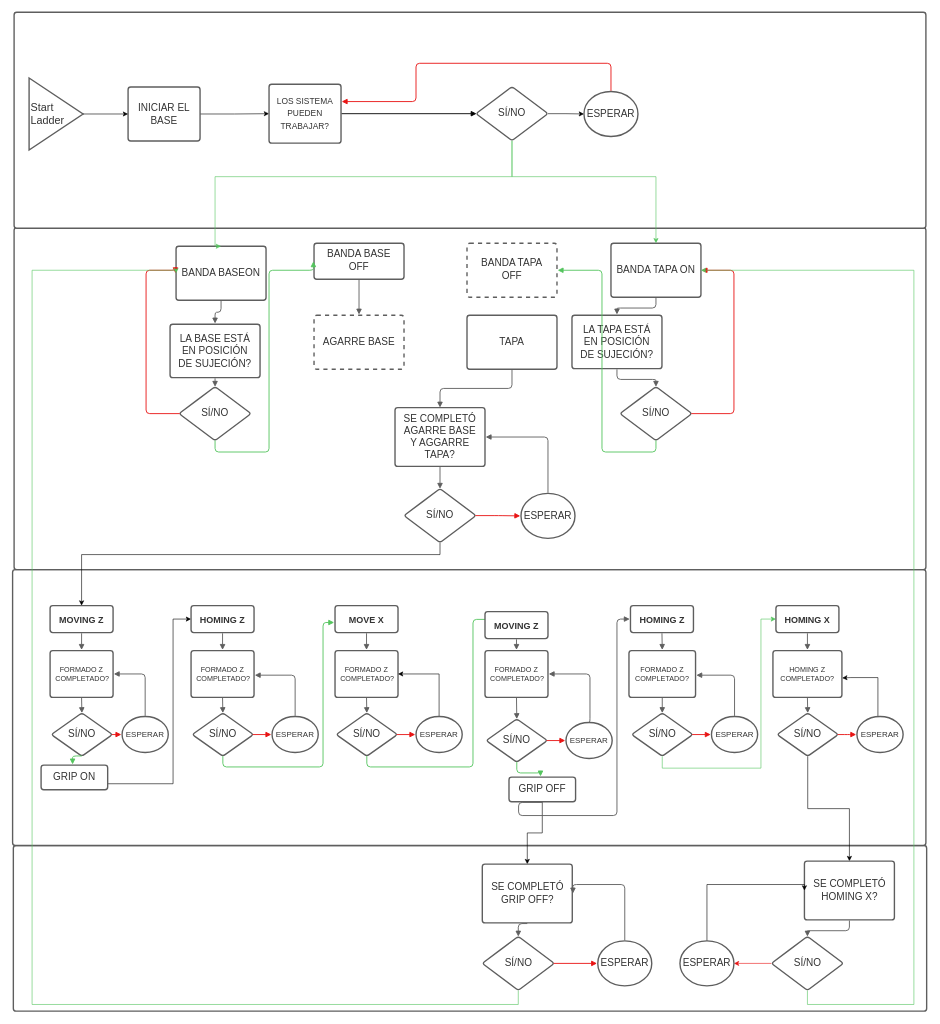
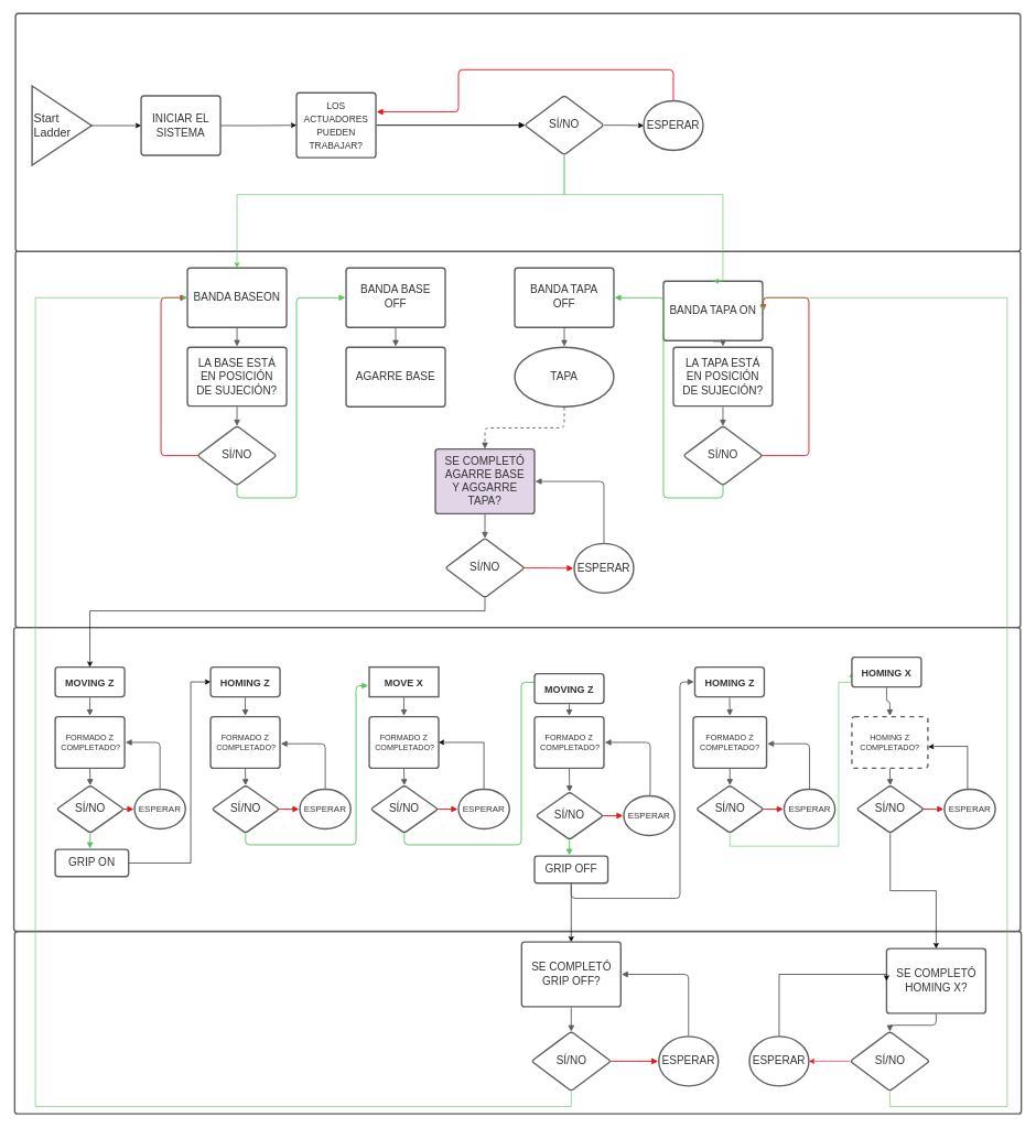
- <mxCell id="66" value="INICIAR EL BASE" style="html=1;overflow=block;blockSpacing=1;whiteSpace=wrap;fontSize=16.7;fontColor=#333333;align=center;spacing=9;strokeColor=#5e5e5e;strokeOpacity=100;rounded=1;absoluteArcSize=1;arcSize=9;strokeWidth=2.3;lucidId=d7xEheUjn.hv;" vertex="1" parent="1"><mxGeometry x="213" y="144.5" width="120" height="90" as="geometry" /></mxCell>
+ <mxCell id="66" value="INICIAR EL SISTEMA" style="html=1;overflow=block;blockSpacing=1;whiteSpace=wrap;fontSize=16.7;fontColor=#333333;align=center;spacing=9;strokeColor=#5e5e5e;strokeOpacity=100;rounded=1;absoluteArcSize=1;arcSize=9;strokeWidth=2.3;lucidId=d7xEheUjn.hv;" vertex="1" parent="1"><mxGeometry x="213" y="144.5" width="120" height="90" as="geometry" /></mxCell>
- <mxCell id="67" value="&lt;font style=&quot;font-size: 14px;&quot;&gt;LOS SISTEMA PUEDEN TRABAJAR?&lt;/font&gt;" style="html=1;overflow=block;blockSpacing=1;whiteSpace=wrap;fontSize=16.7;fontColor=#333333;align=center;spacing=9;strokeColor=#5e5e5e;strokeOpacity=100;rounded=1;absoluteArcSize=1;arcSize=9;strokeWidth=2.3;lucidId=o7xEH_5VxEVu;" vertex="1" parent="1"><mxGeometry x="448" y="140" width="120" height="98" as="geometry" /></mxCell>
+ <mxCell id="67" value="&lt;font style=&quot;font-size: 14px;&quot;&gt;LOS ACTUADORES PUEDEN TRABAJAR?&lt;/font&gt;" style="html=1;overflow=block;blockSpacing=1;whiteSpace=wrap;fontSize=16.7;fontColor=#333333;align=center;spacing=9;strokeColor=#5e5e5e;strokeOpacity=100;rounded=1;absoluteArcSize=1;arcSize=9;strokeWidth=2.3;lucidId=o7xEH_5VxEVu;" vertex="1" parent="1"><mxGeometry x="448" y="140" width="120" height="98" as="geometry" /></mxCell>
- <mxCell id="18" value="&lt;div style=&quot;display: flex; justify-content: center; text-align: center; align-items: baseline; font-size: 0; line-height: 1.25;margin-top: -2px;&quot;&gt;&lt;span&gt;&lt;span style=&quot;font-size:16.7px;color:#333333;&quot;&gt;BANDA BASE OFF&lt;/span&gt;&lt;span style=&quot;font-size:16px;color:#000000;&quot;&gt;  &lt;/span&gt;&lt;/span&gt;&lt;/div&gt;" style="html=1;overflow=block;blockSpacing=1;whiteSpace=wrap;fontSize=13;spacing=9;strokeColor=#5e5e5e;strokeOpacity=100;rounded=1;absoluteArcSize=1;arcSize=9;strokeWidth=2.3;lucidId=bdyEBeibuDFe;" vertex="1" parent="1"><mxGeometry x="523" y="405" width="150" height="60" as="geometry" /></mxCell>
+ <mxCell id="18" value="&lt;div style=&quot;display: flex; justify-content: center; text-align: center; align-items: baseline; font-size: 0; line-height: 1.25;margin-top: -2px;&quot;&gt;&lt;span&gt;&lt;span style=&quot;font-size:16.7px;color:#333333;&quot;&gt;BANDA BASE OFF&lt;/span&gt;&lt;span style=&quot;font-size:16px;color:#000000;&quot;&gt;  &lt;/span&gt;&lt;/span&gt;&lt;/div&gt;" style="html=1;overflow=block;blockSpacing=1;whiteSpace=wrap;fontSize=13;spacing=9;strokeColor=#5e5e5e;strokeOpacity=100;rounded=1;absoluteArcSize=1;arcSize=9;strokeWidth=2.3;lucidId=bdyEBeibuDFe;" vertex="1" parent="1"><mxGeometry x="523" y="405" width="150" height="90" as="geometry" /></mxCell>
- <mxCell id="17" value="&lt;div style=&quot;display: flex; justify-content: center; text-align: center; align-items: baseline; font-size: 0; line-height: 1.25;margin-top: -2px;&quot;&gt;&lt;span&gt;&lt;span style=&quot;font-size:16.7px;color:#333333;&quot;&gt;BANDA TAPA OFF&lt;/span&gt;&lt;span style=&quot;font-size:16px;color:#000000;&quot;&gt;  &lt;/span&gt;&lt;/span&gt;&lt;/div&gt;" style="html=1;overflow=block;blockSpacing=1;whiteSpace=wrap;fontSize=13;spacing=9;strokeColor=#5e5e5e;strokeOpacity=100;rounded=1;absoluteArcSize=1;arcSize=9;strokeWidth=2.3;lucidId=WcyEhs3S-Iqy;dashed=1;" vertex="1" parent="1"><mxGeometry x="778" y="405" width="150" height="90" as="geometry" /></mxCell>
+ <mxCell id="17" value="&lt;div style=&quot;display: flex; justify-content: center; text-align: center; align-items: baseline; font-size: 0; line-height: 1.25;margin-top: -2px;&quot;&gt;&lt;span&gt;&lt;span style=&quot;font-size:16.7px;color:#333333;&quot;&gt;BANDA TAPA OFF&lt;/span&gt;&lt;span style=&quot;font-size:16px;color:#000000;&quot;&gt;  &lt;/span&gt;&lt;/span&gt;&lt;/div&gt;" style="html=1;overflow=block;blockSpacing=1;whiteSpace=wrap;fontSize=13;spacing=9;strokeColor=#5e5e5e;strokeOpacity=100;rounded=1;absoluteArcSize=1;arcSize=9;strokeWidth=2.3;lucidId=WcyEhs3S-Iqy;" vertex="1" parent="1"><mxGeometry x="778" y="405" width="150" height="90" as="geometry" /></mxCell>
- <mxCell id="10" value="BANDA TAPA ON" style="html=1;overflow=block;blockSpacing=1;whiteSpace=wrap;fontSize=16.7;fontColor=#333333;align=center;spacing=9;strokeColor=#5e5e5e;strokeOpacity=100;rounded=1;absoluteArcSize=1;arcSize=9;strokeWidth=2.3;lucidId=hbyE5MZq4AQ-;" vertex="1" parent="1"><mxGeometry x="1018" y="405" width="150" height="90" as="geometry" /></mxCell>
+ <mxCell id="10" value="BANDA TAPA ON" style="html=1;overflow=block;blockSpacing=1;whiteSpace=wrap;fontSize=16.7;fontColor=#333333;align=center;spacing=9;strokeColor=#5e5e5e;strokeOpacity=100;rounded=1;absoluteArcSize=1;arcSize=9;strokeWidth=2.3;lucidId=hbyE5MZq4AQ-;" vertex="1" parent="1"><mxGeometry x="1003" y="425" width="150" height="90" as="geometry" /></mxCell>
- <mxCell id="9" value="BANDA BASEON" style="html=1;overflow=block;blockSpacing=1;whiteSpace=wrap;fontSize=16.7;fontColor=#333333;align=center;spacing=9;strokeColor=#5e5e5e;strokeOpacity=100;rounded=1;absoluteArcSize=1;arcSize=9;strokeWidth=2.3;lucidId=cbyEpvFuCPS_;" vertex="1" parent="1"><mxGeometry x="293" y="410" width="150" height="90" as="geometry" /></mxCell>
+ <mxCell id="9" value="BANDA BASEON" style="html=1;overflow=block;blockSpacing=1;whiteSpace=wrap;fontSize=16.7;fontColor=#333333;align=center;spacing=9;strokeColor=#5e5e5e;strokeOpacity=100;rounded=1;absoluteArcSize=1;arcSize=9;strokeWidth=2.3;lucidId=cbyEpvFuCPS_;" vertex="1" parent="1"><mxGeometry x="283" y="405" width="150" height="90" as="geometry" /></mxCell>
+ <mxCell id="24" value="" style="html=1;jettySize=18;whiteSpace=wrap;fontSize=13;strokeColor=#5E5E5E;strokeWidth=1.5;rounded=1;arcSize=12;edgeStyle=orthogonalEdgeStyle;startArrow=none;endArrow=block;endFill=1;exitX=0.5;exitY=1.012;exitPerimeter=0;entryX=0.5;entryY=-0.012;entryPerimeter=0;lucidId=PfyE76XKdIc2;" edge="1" parent="1" source="17" target="22"><mxGeometry width="100" height="100" relative="1" as="geometry"><Array as="points" /></mxGeometry></mxCell>
- <mxCell id="21" value="AGARRE BASE" style="html=1;overflow=block;blockSpacing=1;whiteSpace=wrap;fontSize=16.7;fontColor=#333333;align=center;spacing=9;strokeColor=#5e5e5e;strokeOpacity=100;rounded=1;absoluteArcSize=1;arcSize=9;strokeWidth=2.3;lucidId=_eyEmF684~.o;dashed=1;" vertex="1" parent="1"><mxGeometry x="523" y="525" width="150" height="90" as="geometry" /></mxCell>
+ <mxCell id="21" value="AGARRE BASE" style="html=1;overflow=block;blockSpacing=1;whiteSpace=wrap;fontSize=16.7;fontColor=#333333;align=center;spacing=9;strokeColor=#5e5e5e;strokeOpacity=100;rounded=1;absoluteArcSize=1;arcSize=9;strokeWidth=2.3;lucidId=_eyEmF684~.o;" vertex="1" parent="1"><mxGeometry x="523" y="525" width="150" height="90" as="geometry" /></mxCell>
- <mxCell id="22" value="TAPA" style="html=1;overflow=block;blockSpacing=1;whiteSpace=wrap;fontSize=16.7;fontColor=#333333;align=center;spacing=9;strokeColor=#5e5e5e;strokeOpacity=100;rounded=1;absoluteArcSize=1;arcSize=9;strokeWidth=2.3;lucidId=AfyE~ekHSq9a;" vertex="1" parent="1"><mxGeometry x="778" y="525" width="150" height="90" as="geometry" /></mxCell>
+ <mxCell id="22" value="TAPA" style="ellipse;html=1;overflow=block;blockSpacing=1;whiteSpace=wrap;fontSize=16.7;fontColor=#333333;align=center;spacing=9;strokeColor=#5e5e5e;strokeOpacity=100;absoluteArcSize=1;arcSize=9;strokeWidth=2.3;lucidId=AfyE~ekHSq9a;" vertex="1" parent="1"><mxGeometry x="778" y="525" width="150" height="90" as="geometry" /></mxCell>
- <mxCell id="6" value="LA TAPA ESTÁ EN POSICIÓN DE SUJECIÓN?" style="html=1;overflow=block;blockSpacing=1;whiteSpace=wrap;fontSize=16.7;fontColor=#333333;align=center;spacing=9;strokeColor=#5e5e5e;strokeOpacity=100;rounded=1;absoluteArcSize=1;arcSize=9;strokeWidth=2.3;lucidId=AayE.4QWP37k;" vertex="1" parent="1"><mxGeometry x="953" y="525" width="150" height="89" as="geometry" /></mxCell>
+ <mxCell id="6" value="LA TAPA ESTÁ EN POSICIÓN DE SUJECIÓN?" style="html=1;overflow=block;blockSpacing=1;whiteSpace=wrap;fontSize=16.7;fontColor=#333333;align=center;spacing=9;strokeColor=#5e5e5e;strokeOpacity=100;rounded=1;absoluteArcSize=1;arcSize=9;strokeWidth=2.3;lucidId=AayE.4QWP37k;" vertex="1" parent="1"><mxGeometry x="1018" y="525" width="150" height="89" as="geometry" /></mxCell>
- <mxCell id="5" value="LA BASE ESTÁ EN POSICIÓN DE SUJECIÓN?" style="html=1;overflow=block;blockSpacing=1;whiteSpace=wrap;fontSize=16.7;fontColor=#333333;align=center;spacing=9;strokeColor=#5e5e5e;strokeOpacity=100;rounded=1;absoluteArcSize=1;arcSize=9;strokeWidth=2.3;lucidId=hayEjJUcfdkM;" vertex="1" parent="1"><mxGeometry x="283" y="540" width="150" height="89" as="geometry" /></mxCell>
+ <mxCell id="5" value="LA BASE ESTÁ EN POSICIÓN DE SUJECIÓN?" style="html=1;overflow=block;blockSpacing=1;whiteSpace=wrap;fontSize=16.7;fontColor=#333333;align=center;spacing=9;strokeColor=#5e5e5e;strokeOpacity=100;rounded=1;absoluteArcSize=1;arcSize=9;strokeWidth=2.3;lucidId=hayEjJUcfdkM;" vertex="1" parent="1"><mxGeometry x="283" y="525" width="150" height="89" as="geometry" /></mxCell>
- <mxCell id="26" value="" style="html=1;jettySize=18;whiteSpace=wrap;fontSize=13;strokeColor=#5E5E5E;strokeWidth=1.5;rounded=1;arcSize=12;edgeStyle=orthogonalEdgeStyle;startArrow=none;endArrow=block;endFill=1;exitX=0.5;exitY=1.012;exitPerimeter=0;lucidId=bjyESx26OEpG;" edge="1" parent="1" source="22" target="25"><mxGeometry width="100" height="100" relative="1" as="geometry"><Array as="points" /><mxPoint x="733" y="688.922" as="targetPoint" /></mxGeometry></mxCell>
+ <mxCell id="26" value="" style="html=1;jettySize=18;whiteSpace=wrap;fontSize=13;strokeColor=#5E5E5E;strokeWidth=1.5;rounded=1;arcSize=12;edgeStyle=orthogonalEdgeStyle;startArrow=none;endArrow=block;endFill=1;exitX=0.5;exitY=1.012;exitPerimeter=0;lucidId=bjyESx26OEpG;dashed=1;" edge="1" parent="1" source="22" target="25"><mxGeometry width="100" height="100" relative="1" as="geometry"><Array as="points" /><mxPoint x="733" y="688.922" as="targetPoint" /></mxGeometry></mxCell>
- <mxCell id="25" value="SE COMPLETÓ AGARRE BASE Y AGGARRE TAPA?" style="html=1;overflow=block;blockSpacing=1;whiteSpace=wrap;fontSize=16.7;fontColor=#333333;align=center;spacing=9;strokeColor=#5e5e5e;strokeOpacity=100;rounded=1;absoluteArcSize=1;arcSize=9;strokeWidth=2.3;lucidId=PhyEgIo.eC80;" vertex="1" parent="1"><mxGeometry x="658" y="679" width="150" height="98" as="geometry" /></mxCell>
+ <mxCell id="25" value="SE COMPLETÓ AGARRE BASE Y AGGARRE TAPA?" style="html=1;overflow=block;blockSpacing=1;whiteSpace=wrap;fontSize=16.7;fontColor=#333333;align=center;spacing=9;strokeColor=#5e5e5e;strokeOpacity=100;rounded=1;absoluteArcSize=1;arcSize=9;strokeWidth=2.3;lucidId=PhyEgIo.eC80;fillColor=#e1d5e7;" vertex="1" parent="1"><mxGeometry x="658" y="679" width="150" height="98" as="geometry" /></mxCell>
- <mxCell id="52" value="MOVE X" style="html=1;overflow=block;blockSpacing=1;whiteSpace=wrap;fontSize=15;fontColor=#333333;fontStyle=1;align=center;spacing=9;strokeColor=#5e5e5e;strokeOpacity=100;rounded=1;absoluteArcSize=1;arcSize=9;strokeWidth=2.3;lucidId=CtyEDTeSLLyk;" vertex="1" parent="1"><mxGeometry x="558" y="1009" width="105" height="45" as="geometry" /></mxCell>
+ <mxCell id="52" value="MOVE X" style="html=1;overflow=block;blockSpacing=1;whiteSpace=wrap;fontSize=15;fontColor=#333333;fontStyle=1;align=center;spacing=9;strokeColor=#5e5e5e;strokeOpacity=100;absoluteArcSize=1;arcSize=9;strokeWidth=2.3;lucidId=CtyEDTeSLLyk;rounded=0;" vertex="1" parent="1"><mxGeometry x="558" y="1009" width="105" height="45" as="geometry" /></mxCell>
- <mxCell id="96" value="HOMING X" style="html=1;overflow=block;blockSpacing=1;whiteSpace=wrap;fontSize=15;fontColor=#333333;fontStyle=1;align=center;spacing=9;strokeColor=#5e5e5e;strokeOpacity=100;rounded=1;absoluteArcSize=1;arcSize=9;strokeWidth=2.3;lucidId=CtyEDTeSLLyk;" vertex="1" parent="1"><mxGeometry x="1293" y="1009" width="105" height="45" as="geometry" /></mxCell>
+ <mxCell id="96" value="HOMING X" style="html=1;overflow=block;blockSpacing=1;whiteSpace=wrap;fontSize=15;fontColor=#333333;fontStyle=1;align=center;spacing=9;strokeColor=#5e5e5e;strokeOpacity=100;rounded=1;absoluteArcSize=1;arcSize=9;strokeWidth=2.3;lucidId=CtyEDTeSLLyk;" vertex="1" parent="1"><mxGeometry x="1288" y="994" width="105" height="45" as="geometry" /></mxCell>
- <mxCell id="97" value="&lt;font style=&quot;font-size: 12px;&quot;&gt;HOMING Z COMPLETADO?&lt;/font&gt;" style="html=1;overflow=block;blockSpacing=1;whiteSpace=wrap;fontSize=13.3;fontColor=#333333;align=center;spacing=9;strokeColor=#5e5e5e;strokeOpacity=100;rounded=1;absoluteArcSize=1;arcSize=9;strokeWidth=2.3;lucidId=CtyEcS1~Pwpf;" vertex="1" parent="1"><mxGeometry x="1288" y="1084" width="115" height="78" as="geometry" /></mxCell>
+ <mxCell id="97" value="&lt;font style=&quot;font-size: 12px;&quot;&gt;HOMING Z COMPLETADO?&lt;/font&gt;" style="html=1;overflow=block;blockSpacing=1;whiteSpace=wrap;fontSize=13.3;fontColor=#333333;align=center;spacing=9;strokeColor=#5e5e5e;strokeOpacity=100;rounded=1;absoluteArcSize=1;arcSize=9;strokeWidth=2.3;lucidId=CtyEcS1~Pwpf;dashed=1;" vertex="1" parent="1"><mxGeometry x="1288" y="1084" width="115" height="78" as="geometry" /></mxCell>
- <mxCell id="42" value="GRIP ON" style="html=1;overflow=block;blockSpacing=1;whiteSpace=wrap;fontSize=16.7;fontColor=#333333;align=center;spacing=9;strokeColor=#5e5e5e;strokeOpacity=100;rounded=1;absoluteArcSize=1;arcSize=9;strokeWidth=2.3;lucidId=jpyEtr1tzENd;" vertex="1" parent="1"><mxGeometry x="68" y="1275" width="111" height="41" as="geometry" /></mxCell>
+ <mxCell id="42" value="GRIP ON" style="html=1;overflow=block;blockSpacing=1;whiteSpace=wrap;fontSize=16.7;fontColor=#333333;align=center;spacing=9;strokeColor=#5e5e5e;strokeOpacity=100;rounded=1;absoluteArcSize=1;arcSize=9;strokeWidth=2.3;lucidId=jpyEtr1tzENd;" vertex="1" parent="1"><mxGeometry x="83" y="1285" width="111" height="41" as="geometry" /></mxCell>
- <mxCell id="84" value="GRIP OFF" style="html=1;overflow=block;blockSpacing=1;whiteSpace=wrap;fontSize=16.7;fontColor=#333333;align=center;spacing=9;strokeColor=#5e5e5e;strokeOpacity=100;rounded=1;absoluteArcSize=1;arcSize=9;strokeWidth=2.3;lucidId=jpyEtr1tzENd;" vertex="1" parent="1"><mxGeometry x="848" y="1295" width="111" height="41" as="geometry" /></mxCell>
+ <mxCell id="84" value="GRIP OFF" style="html=1;overflow=block;blockSpacing=1;whiteSpace=wrap;fontSize=16.7;fontColor=#333333;align=center;spacing=9;strokeColor=#5e5e5e;strokeOpacity=100;rounded=1;absoluteArcSize=1;arcSize=9;strokeWidth=2.3;lucidId=jpyEtr1tzENd;" vertex="1" parent="1"><mxGeometry x="808" y="1295" width="111" height="41" as="geometry" /></mxCell>
- <mxCell id="105" value="SE COMPLETÓ GRIP OFF?" style="html=1;overflow=block;blockSpacing=1;whiteSpace=wrap;fontSize=16.7;fontColor=#333333;align=center;spacing=9;strokeColor=#5e5e5e;strokeOpacity=100;rounded=1;absoluteArcSize=1;arcSize=9;strokeWidth=2.3;lucidId=PhyEgIo.eC80;" vertex="1" parent="1"><mxGeometry x="803.5" y="1440" width="150" height="98" as="geometry" /></mxCell>
+ <mxCell id="105" value="SE COMPLETÓ GRIP OFF?" style="html=1;overflow=block;blockSpacing=1;whiteSpace=wrap;fontSize=16.7;fontColor=#333333;align=center;spacing=9;strokeColor=#5e5e5e;strokeOpacity=100;rounded=1;absoluteArcSize=1;arcSize=9;strokeWidth=2.3;lucidId=PhyEgIo.eC80;" vertex="1" parent="1"><mxGeometry x="788.5" y="1425" width="150" height="98" as="geometry" /></mxCell>
